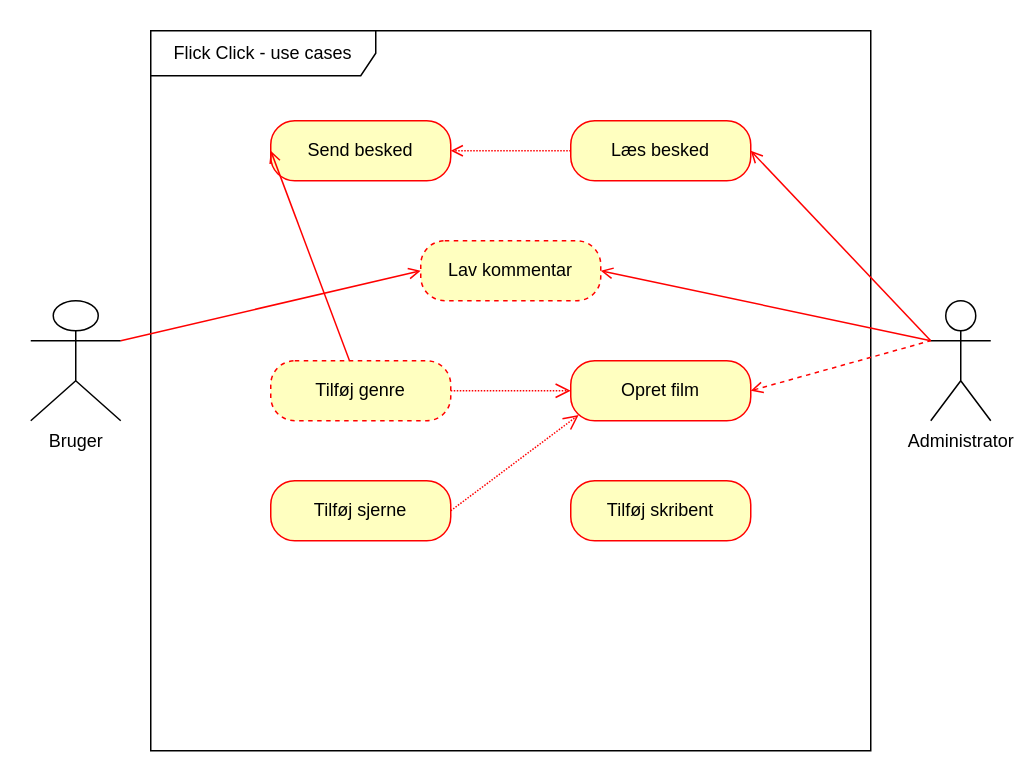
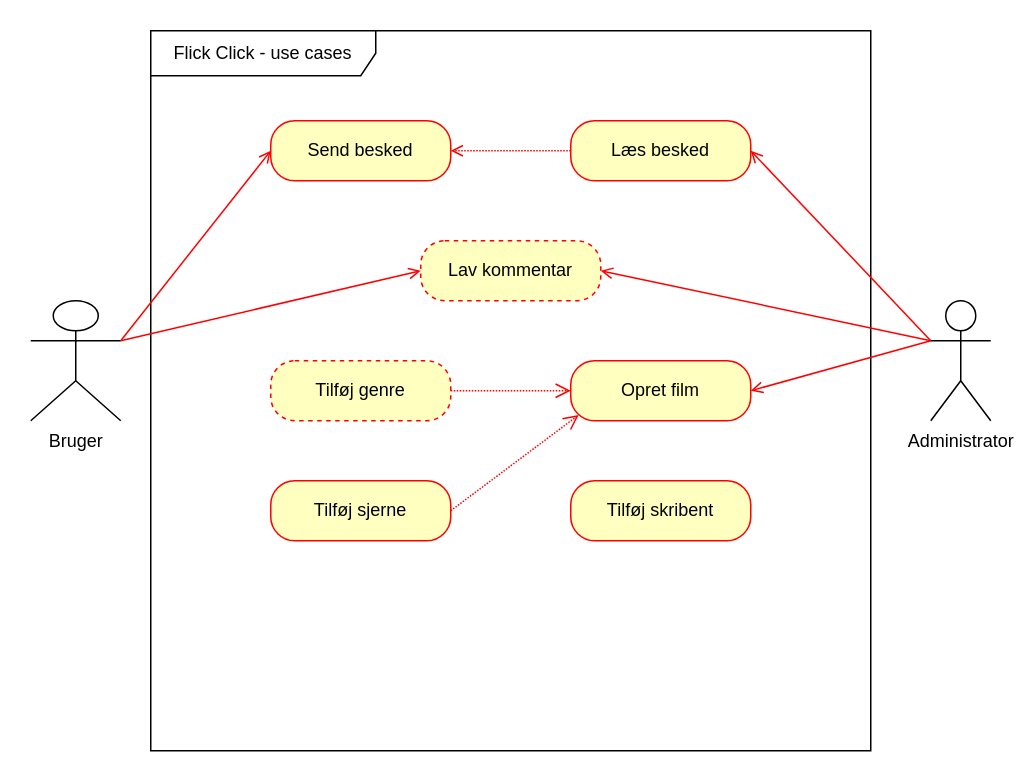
- <mxCell id="6" value="" style="html=1;verticalAlign=bottom;endArrow=none;endSize=8;strokeColor=#ff0000;startArrow=open;startFill=0;endFill=0;rounded=1;exitX=0;exitY=0.5;exitDx=0;exitDy=0;" edge="1" source="5" parent="1" target="15"><mxGeometry relative="1" as="geometry"><mxPoint x="240" y="180" as="targetPoint" /></mxGeometry></mxCell>
+ <mxCell id="6" value="" style="html=1;verticalAlign=bottom;endArrow=none;endSize=8;strokeColor=#ff0000;entryX=1;entryY=0.333;entryDx=0;entryDy=0;entryPerimeter=0;startArrow=open;startFill=0;endFill=0;rounded=1;exitX=0;exitY=0.5;exitDx=0;exitDy=0;" edge="1" source="5" parent="1" target="2"><mxGeometry relative="1" as="geometry"><mxPoint x="240" y="180" as="targetPoint" /></mxGeometry></mxCell>
- <mxCell id="14" value="" style="html=1;verticalAlign=bottom;endArrow=none;endSize=8;strokeColor=#ff0000;startArrow=open;startFill=0;endFill=0;exitX=1;exitY=0.5;exitDx=0;exitDy=0;entryX=0;entryY=0.333;entryDx=0;entryDy=0;entryPerimeter=0;dashed=1;" edge="1" source="13" parent="1" target="3"><mxGeometry relative="1" as="geometry"><mxPoint x="620" y="230" as="targetPoint" /></mxGeometry></mxCell>
+ <mxCell id="14" value="" style="html=1;verticalAlign=bottom;endArrow=none;endSize=8;strokeColor=#ff0000;startArrow=open;startFill=0;endFill=0;exitX=1;exitY=0.5;exitDx=0;exitDy=0;entryX=0;entryY=0.333;entryDx=0;entryDy=0;entryPerimeter=0;" edge="1" source="13" parent="1" target="3"><mxGeometry relative="1" as="geometry"><mxPoint x="620" y="230" as="targetPoint" /></mxGeometry></mxCell>
